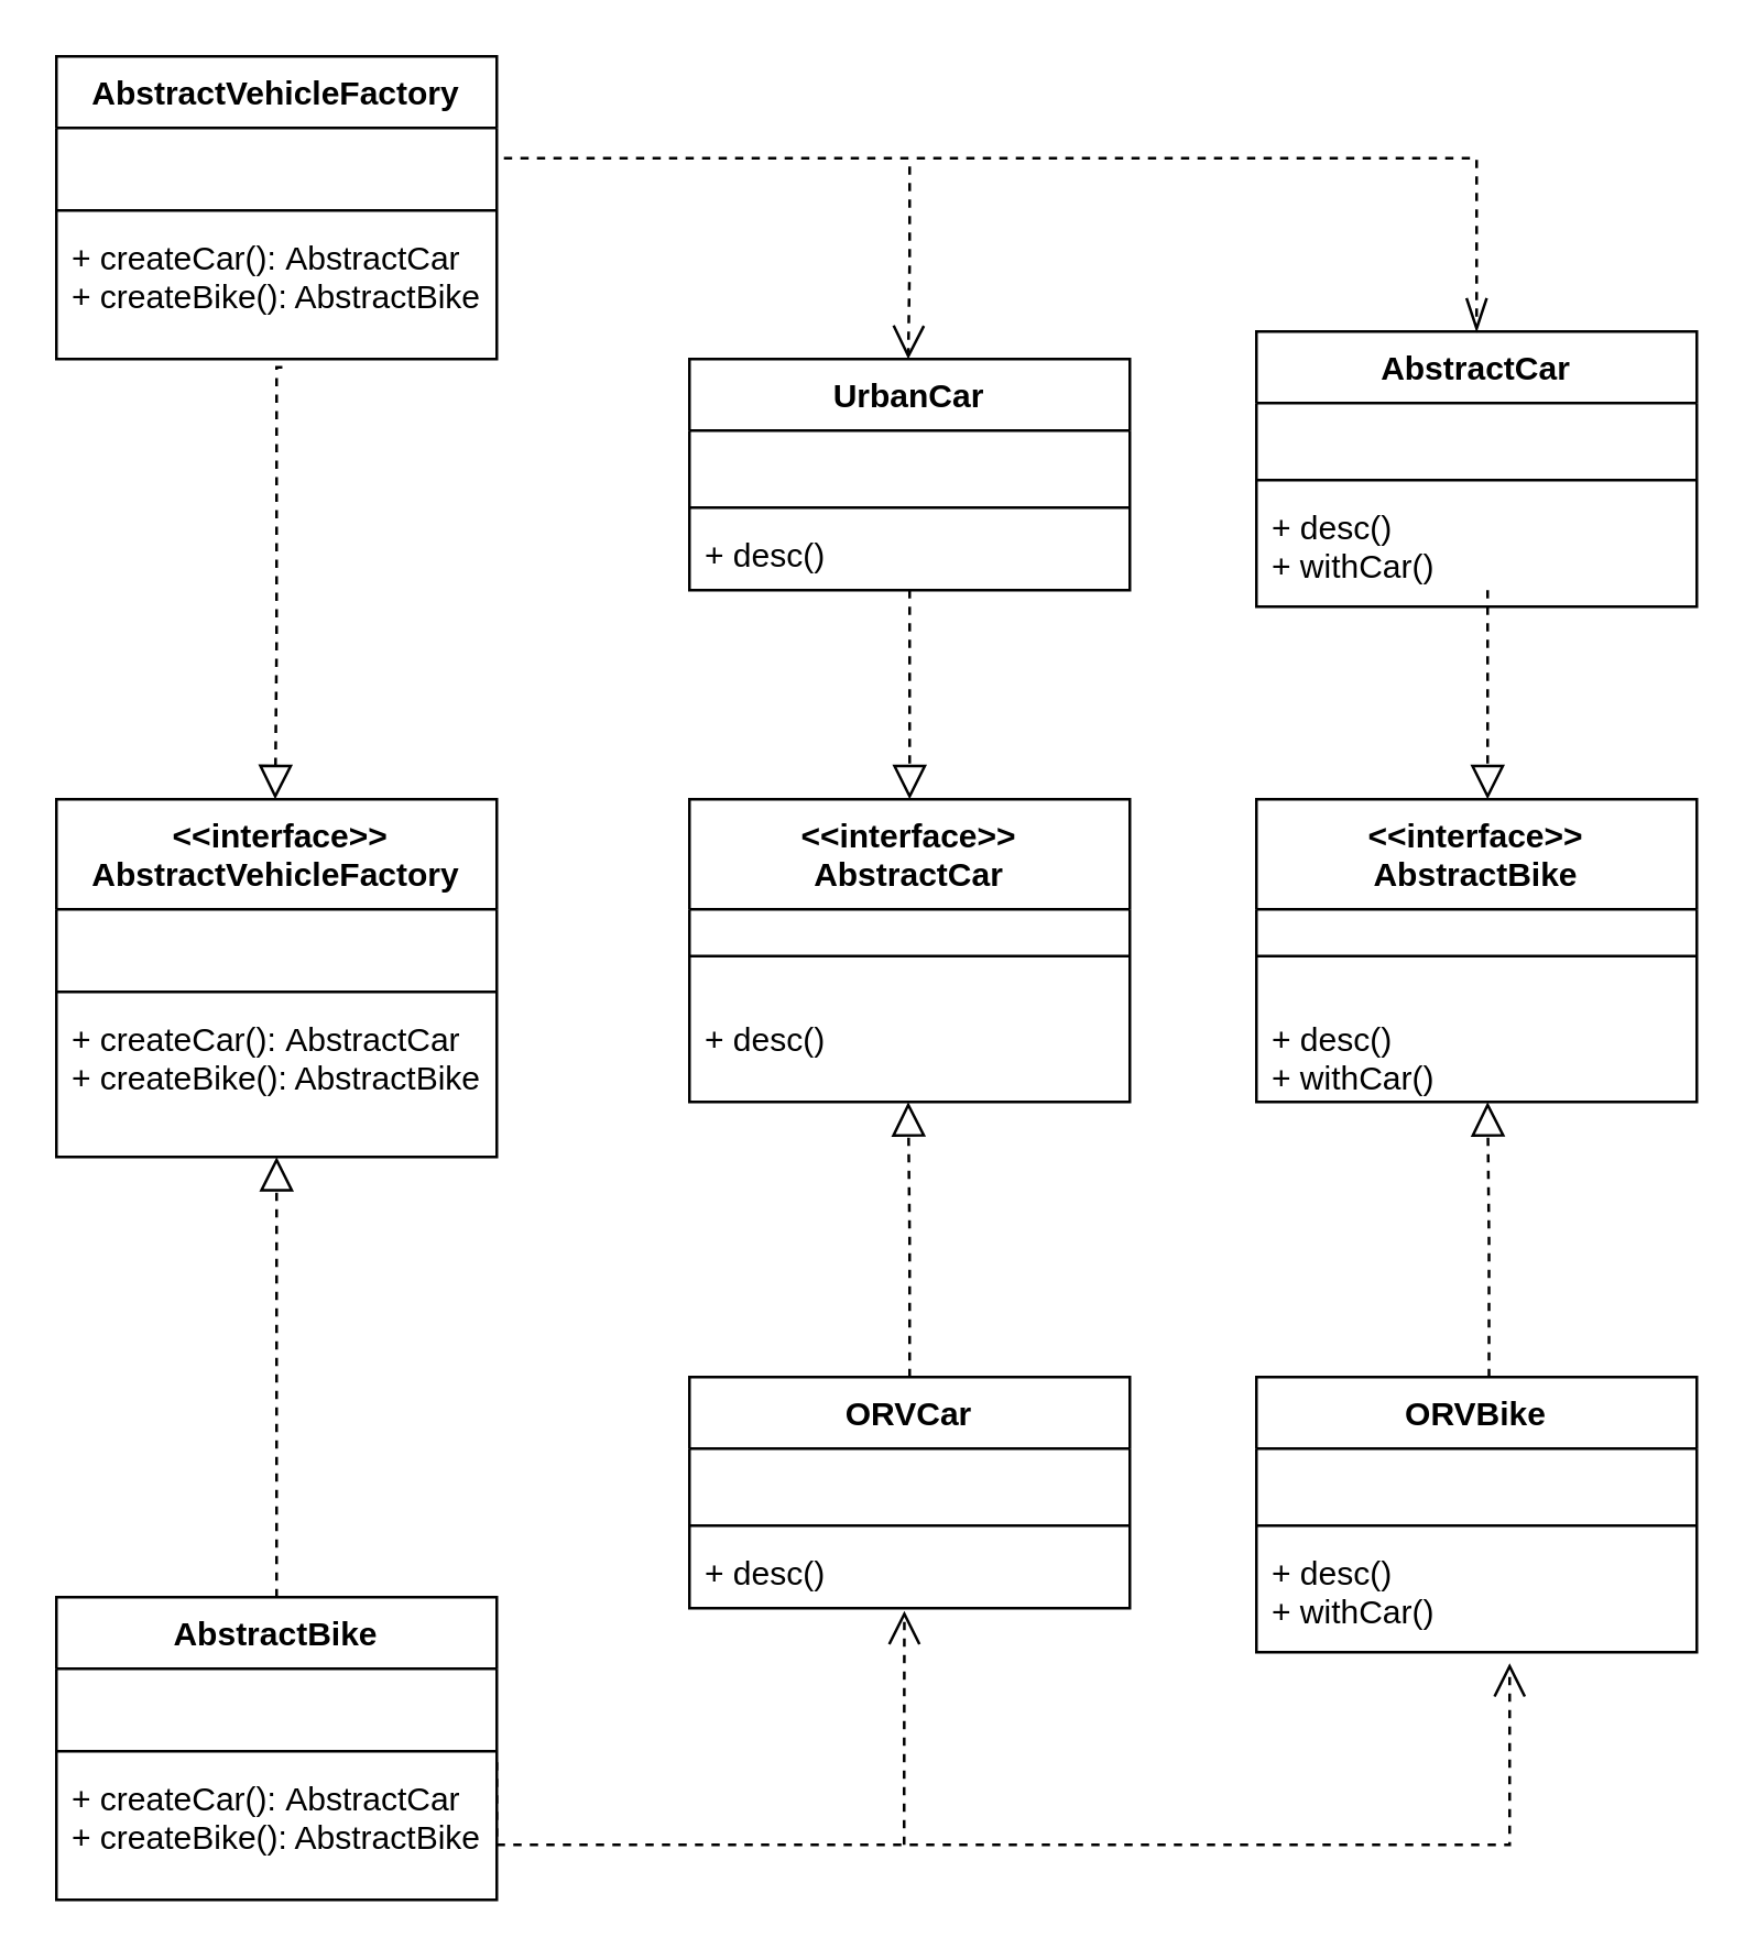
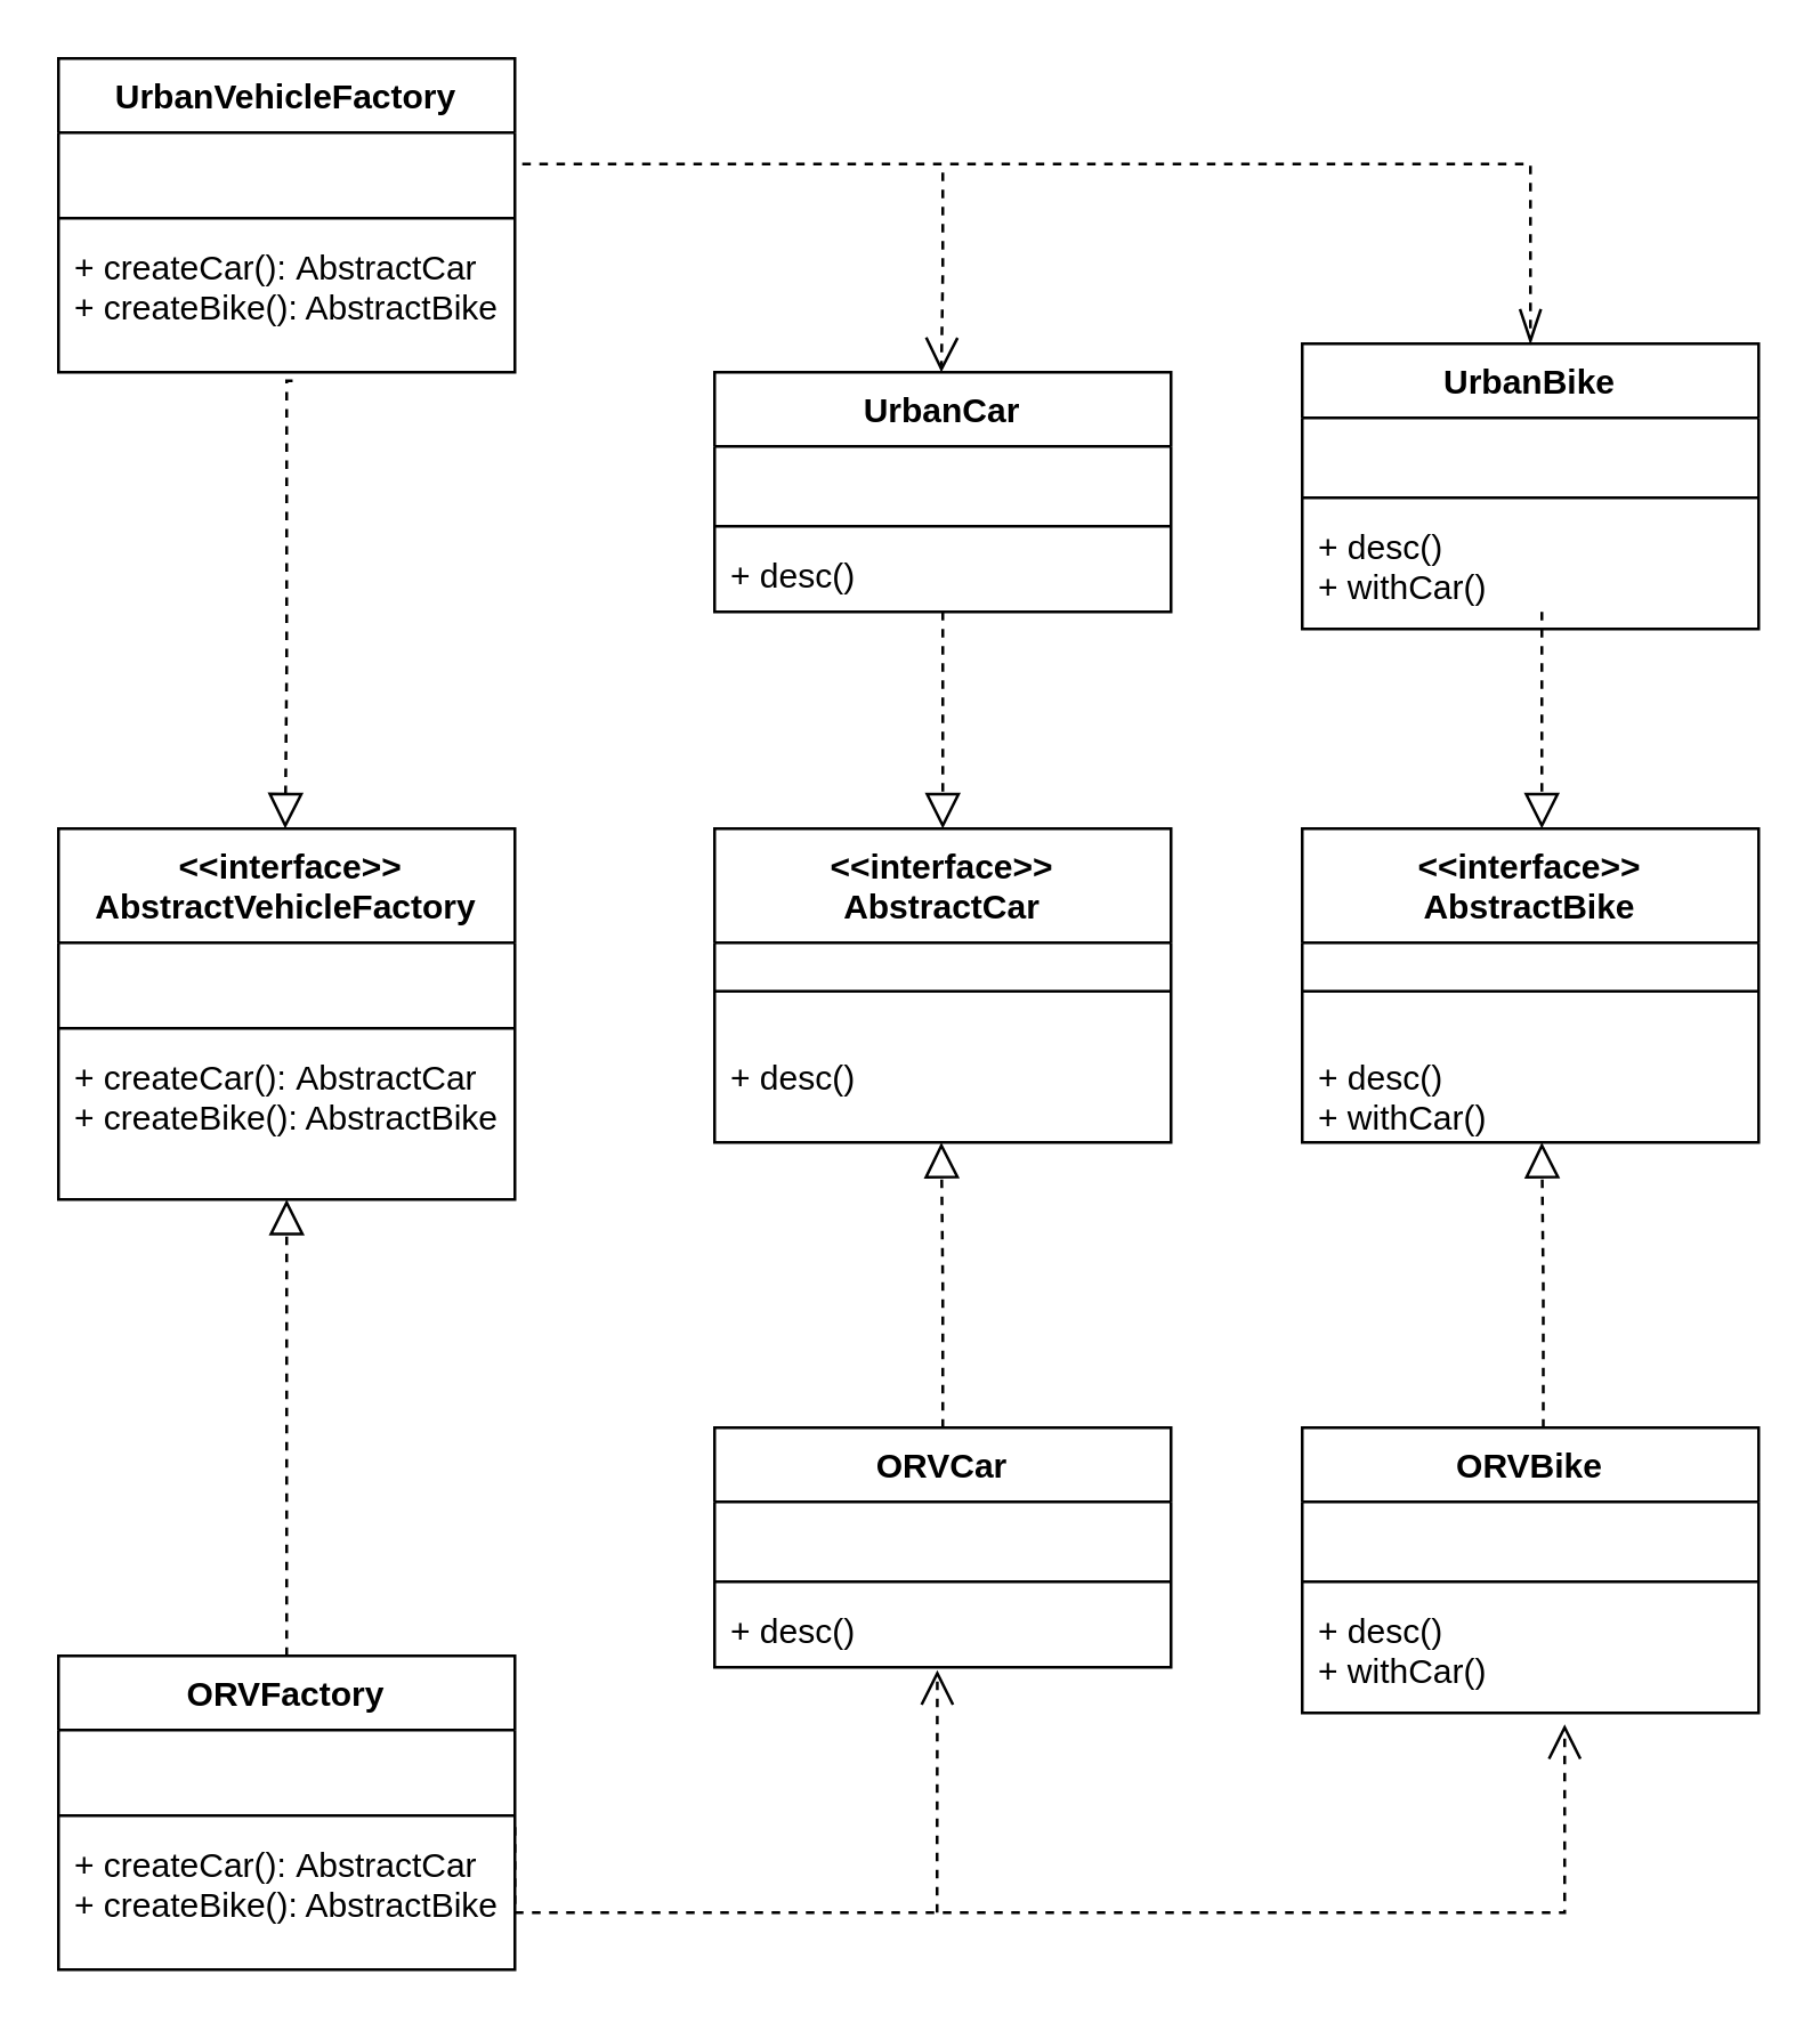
- <mxCell id="21" value="AbstractVehicleFactory" style="swimlane;fontStyle=1;align=center;verticalAlign=top;childLayout=stackLayout;horizontal=1;startSize=26;horizontalStack=0;resizeParent=1;resizeParentMax=0;resizeLast=0;collapsible=1;marginBottom=0;" vertex="1" parent="1"><mxGeometry x="20" y="20" width="160" height="110" as="geometry"><mxRectangle x="260" y="710" width="80" height="26" as="alternateBounds" /></mxGeometry></mxCell>
+ <mxCell id="21" value="UrbanVehicleFactory" style="swimlane;fontStyle=1;align=center;verticalAlign=top;childLayout=stackLayout;horizontal=1;startSize=26;horizontalStack=0;resizeParent=1;resizeParentMax=0;resizeLast=0;collapsible=1;marginBottom=0;" vertex="1" parent="1"><mxGeometry x="20" y="20" width="160" height="110" as="geometry"><mxRectangle x="260" y="710" width="80" height="26" as="alternateBounds" /></mxGeometry></mxCell>
- <mxCell id="34" value="AbstractCar" style="swimlane;fontStyle=1;align=center;verticalAlign=top;childLayout=stackLayout;horizontal=1;startSize=26;horizontalStack=0;resizeParent=1;resizeParentMax=0;resizeLast=0;collapsible=1;marginBottom=0;" vertex="1" parent="1"><mxGeometry x="456" y="120" width="160" height="100" as="geometry"><mxRectangle x="260" y="710" width="80" height="26" as="alternateBounds" /></mxGeometry></mxCell>
+ <mxCell id="34" value="UrbanBike" style="swimlane;fontStyle=1;align=center;verticalAlign=top;childLayout=stackLayout;horizontal=1;startSize=26;horizontalStack=0;resizeParent=1;resizeParentMax=0;resizeLast=0;collapsible=1;marginBottom=0;" vertex="1" parent="1"><mxGeometry x="456" y="120" width="160" height="100" as="geometry"><mxRectangle x="260" y="710" width="80" height="26" as="alternateBounds" /></mxGeometry></mxCell>
- <mxCell id="17" value="AbstractBike" style="swimlane;fontStyle=1;align=center;verticalAlign=top;childLayout=stackLayout;horizontal=1;startSize=26;horizontalStack=0;resizeParent=1;resizeParentMax=0;resizeLast=0;collapsible=1;marginBottom=0;" vertex="1" parent="1"><mxGeometry x="20" y="580" width="160" height="110" as="geometry"><mxRectangle x="260" y="710" width="80" height="26" as="alternateBounds" /></mxGeometry></mxCell>
+ <mxCell id="17" value="ORVFactory" style="swimlane;fontStyle=1;align=center;verticalAlign=top;childLayout=stackLayout;horizontal=1;startSize=26;horizontalStack=0;resizeParent=1;resizeParentMax=0;resizeLast=0;collapsible=1;marginBottom=0;" vertex="1" parent="1"><mxGeometry x="20" y="580" width="160" height="110" as="geometry"><mxRectangle x="260" y="710" width="80" height="26" as="alternateBounds" /></mxGeometry></mxCell>
